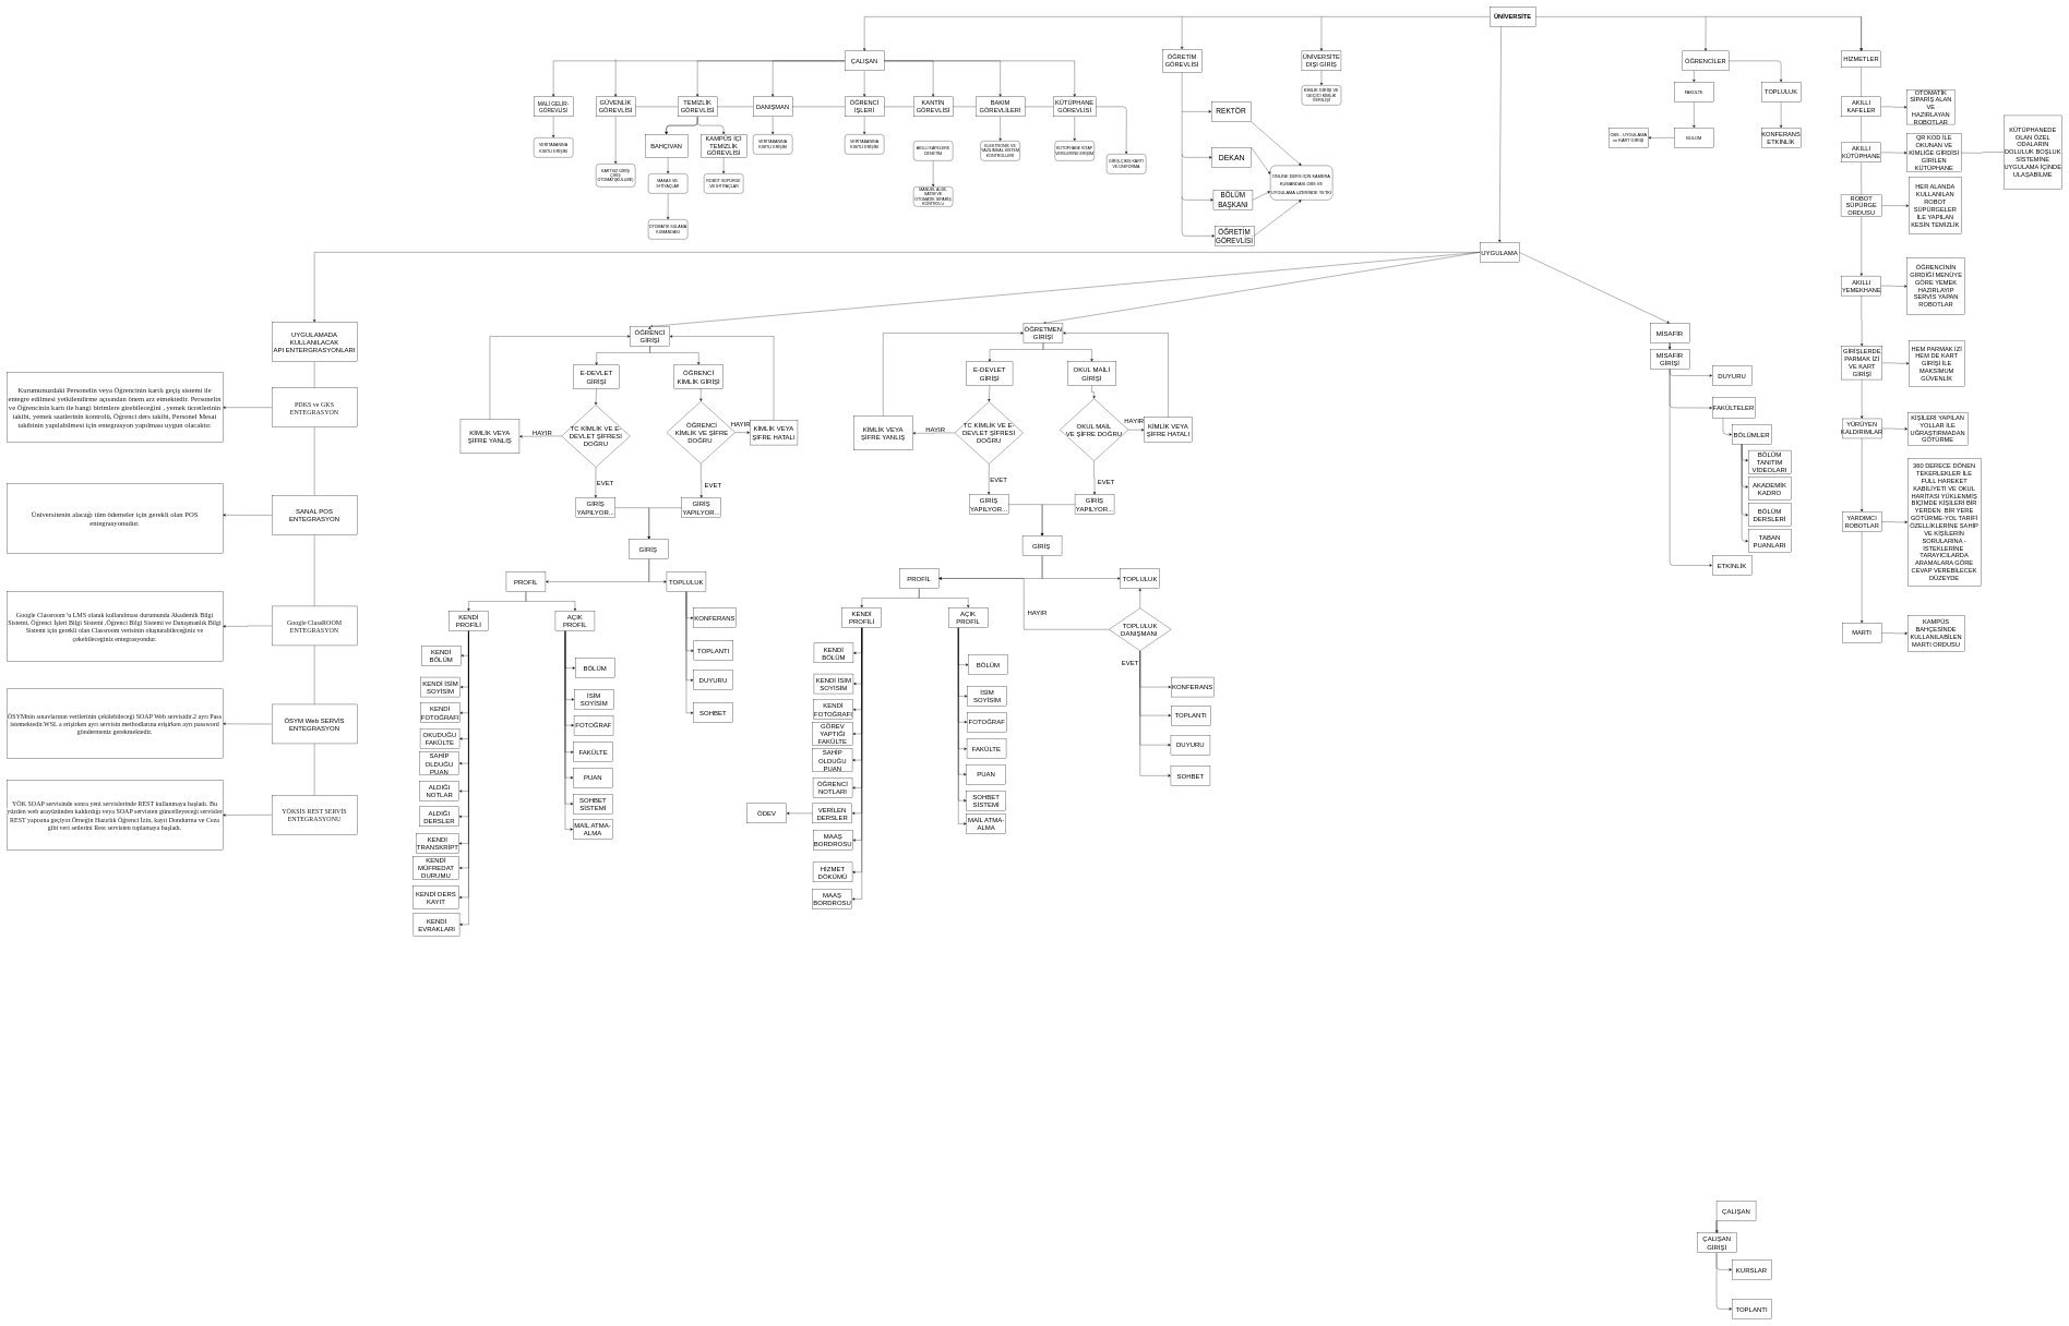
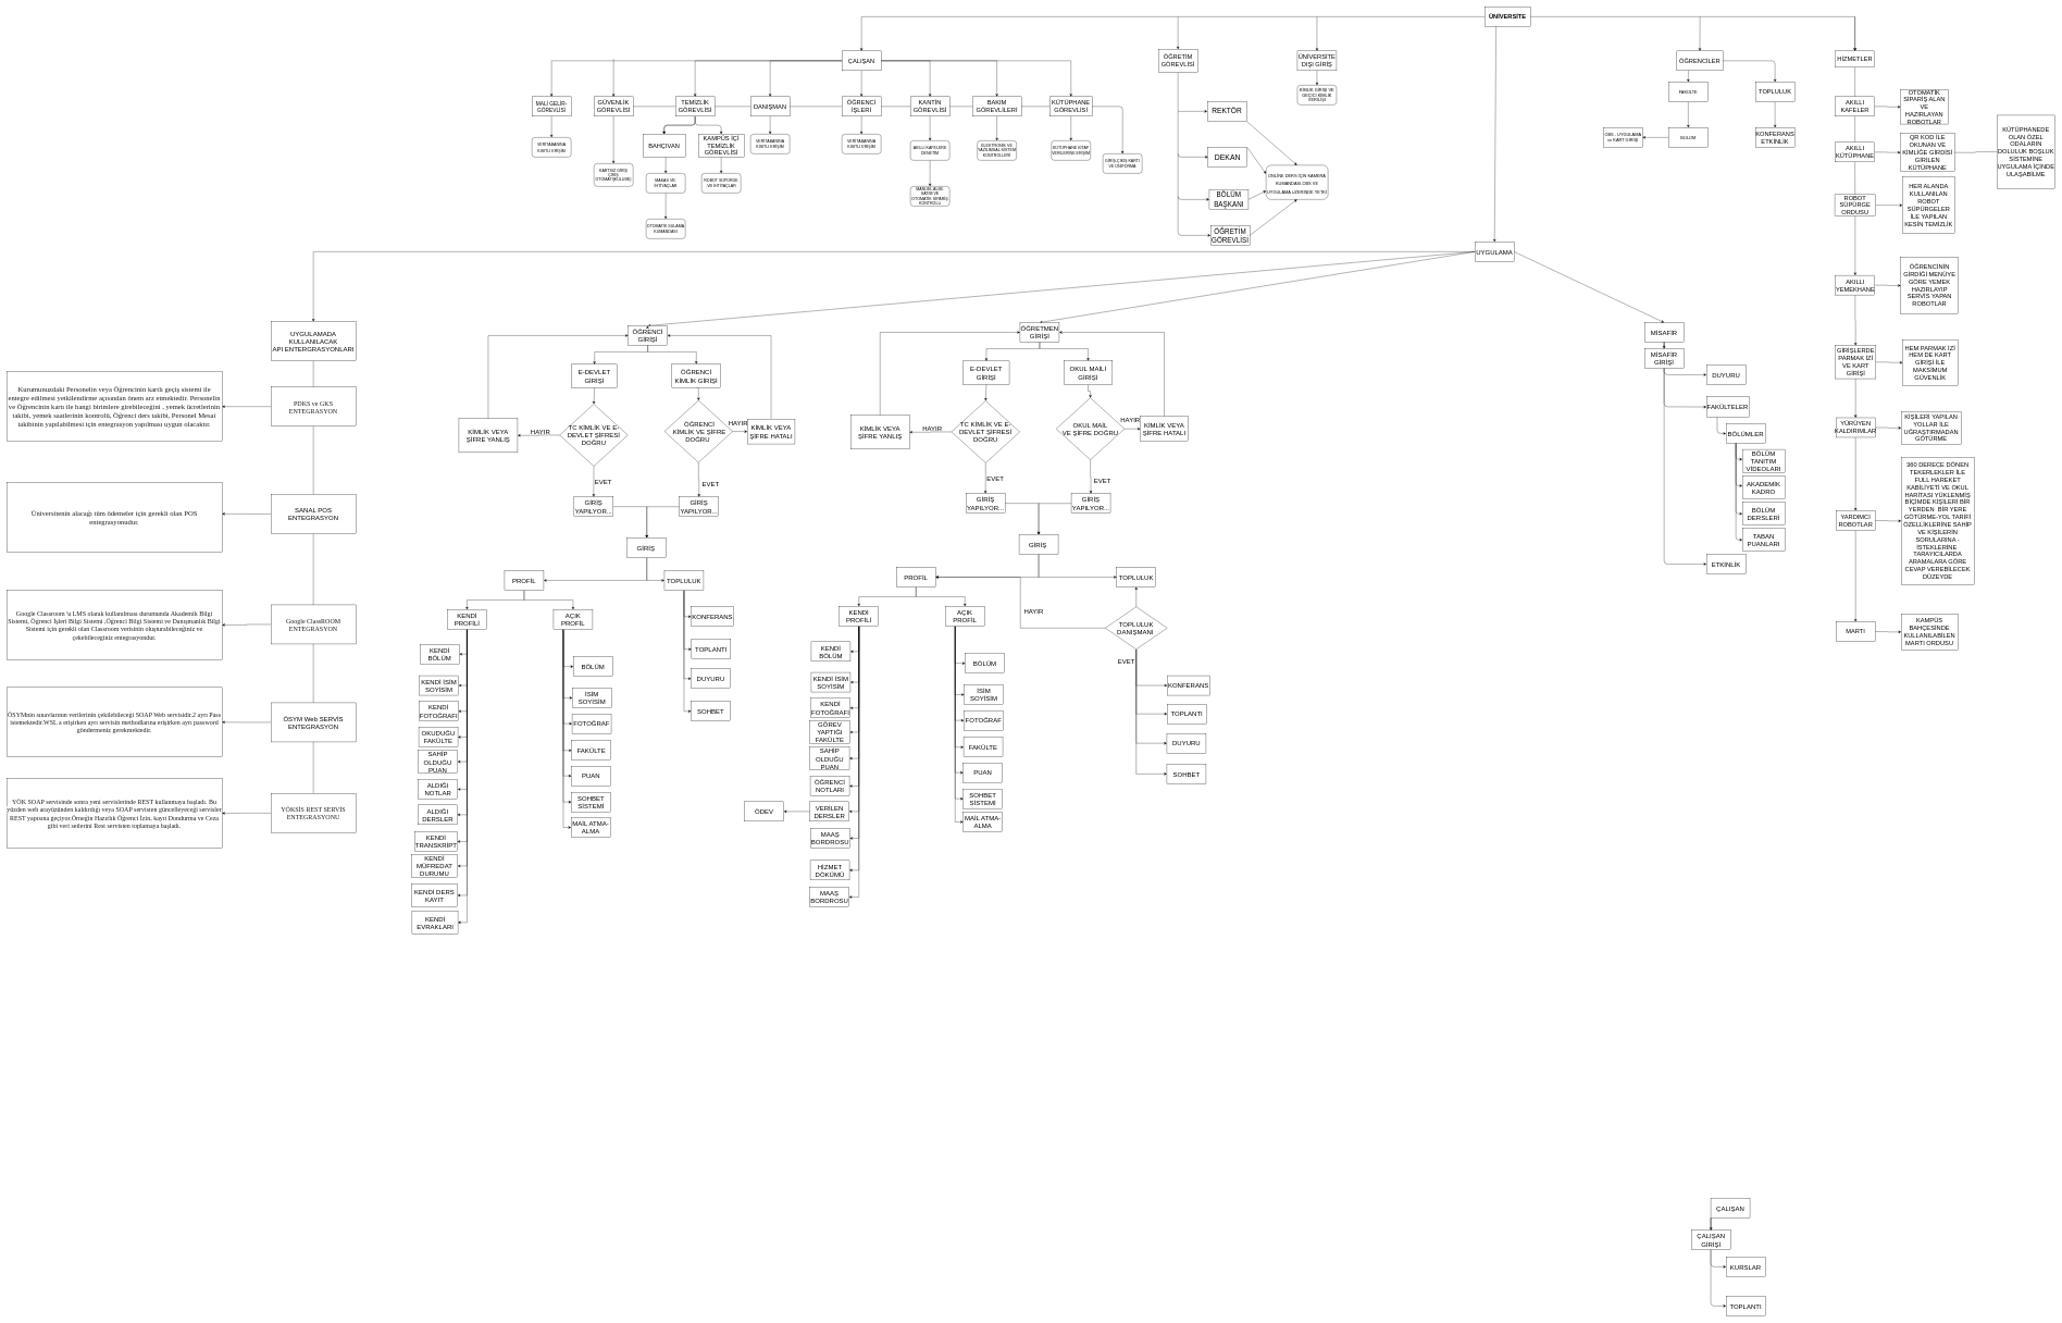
+ <mxCell id="32" value="" style="edgeStyle=orthogonalEdgeStyle;curved=0;rounded=1;sketch=0;orthogonalLoop=1;jettySize=auto;html=1;fontSize=12;entryX=0.5;entryY=0;entryDx=0;entryDy=0;" parent="1" source="33" target="58" edge="1"><mxGeometry relative="1" as="geometry"><mxPoint x="2850" y="435" as="targetPoint" /></mxGeometry></mxCell>
